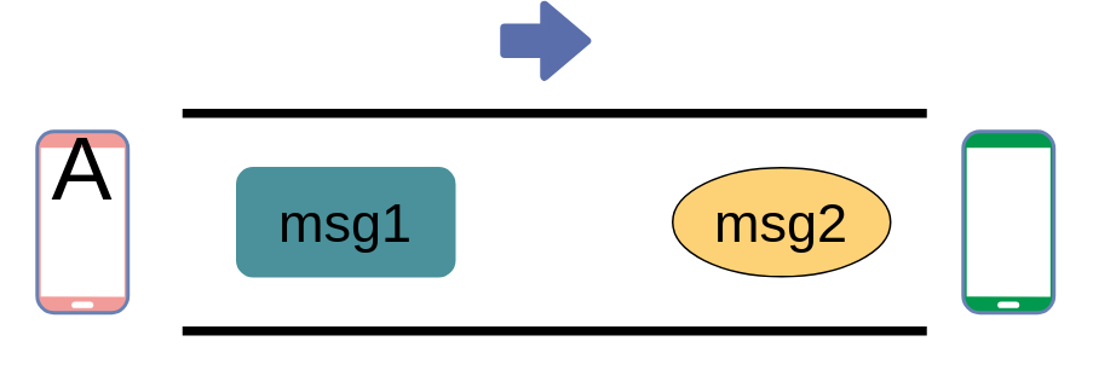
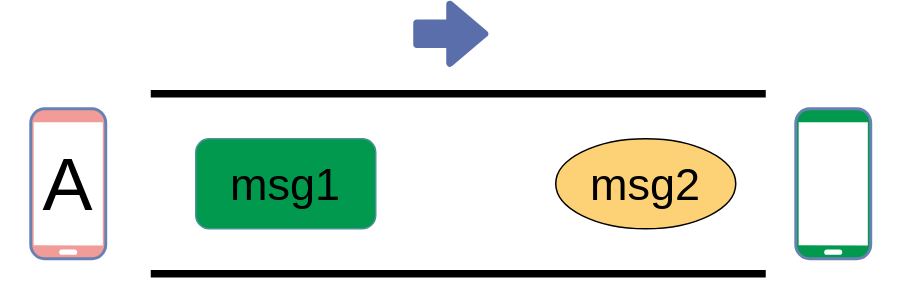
- <mxCell id="7" value="&lt;font style=&quot;font-size: 50px&quot;&gt;A&lt;/font&gt;" style="text;html=1;strokeColor=none;fillColor=none;align=center;verticalAlign=middle;whiteSpace=wrap;rounded=0;" vertex="1" parent="1"><mxGeometry x="25" y="80" width="40" height="20" as="geometry" /></mxCell>
+ <mxCell id="7" value="&lt;font style=&quot;font-size: 50px&quot;&gt;A&lt;/font&gt;" style="text;html=1;strokeColor=none;fillColor=none;align=center;verticalAlign=middle;whiteSpace=wrap;rounded=0;" vertex="1" parent="1"><mxGeometry x="25" y="110" width="40" height="20" as="geometry" /></mxCell>
- <mxCell id="2" value="&lt;font style=&quot;font-size: 30px&quot;&gt;msg1&lt;/font&gt;" style="rounded=1;whiteSpace=wrap;html=1;fillColor=#4A919B;strokeColor=#4A919B;" vertex="1" parent="1"><mxGeometry x="130" y="90" width="120" height="60" as="geometry" /></mxCell>
+ <mxCell id="2" value="&lt;font style=&quot;font-size: 30px&quot;&gt;msg1&lt;/font&gt;" style="rounded=1;whiteSpace=wrap;html=1;fillColor=#00994d;strokeColor=#4A919B;" vertex="1" parent="1"><mxGeometry x="130" y="90" width="120" height="60" as="geometry" /></mxCell>
